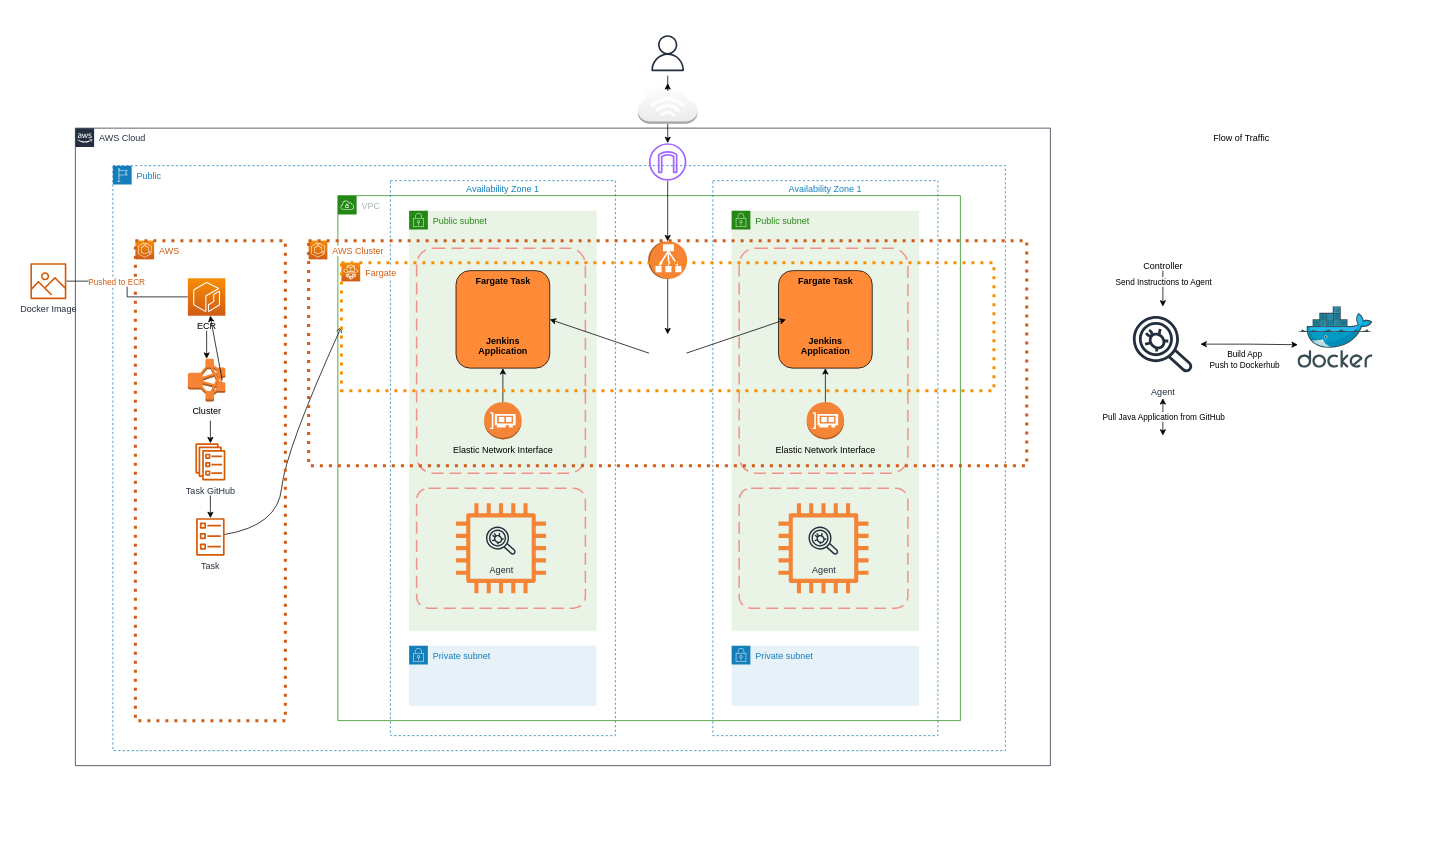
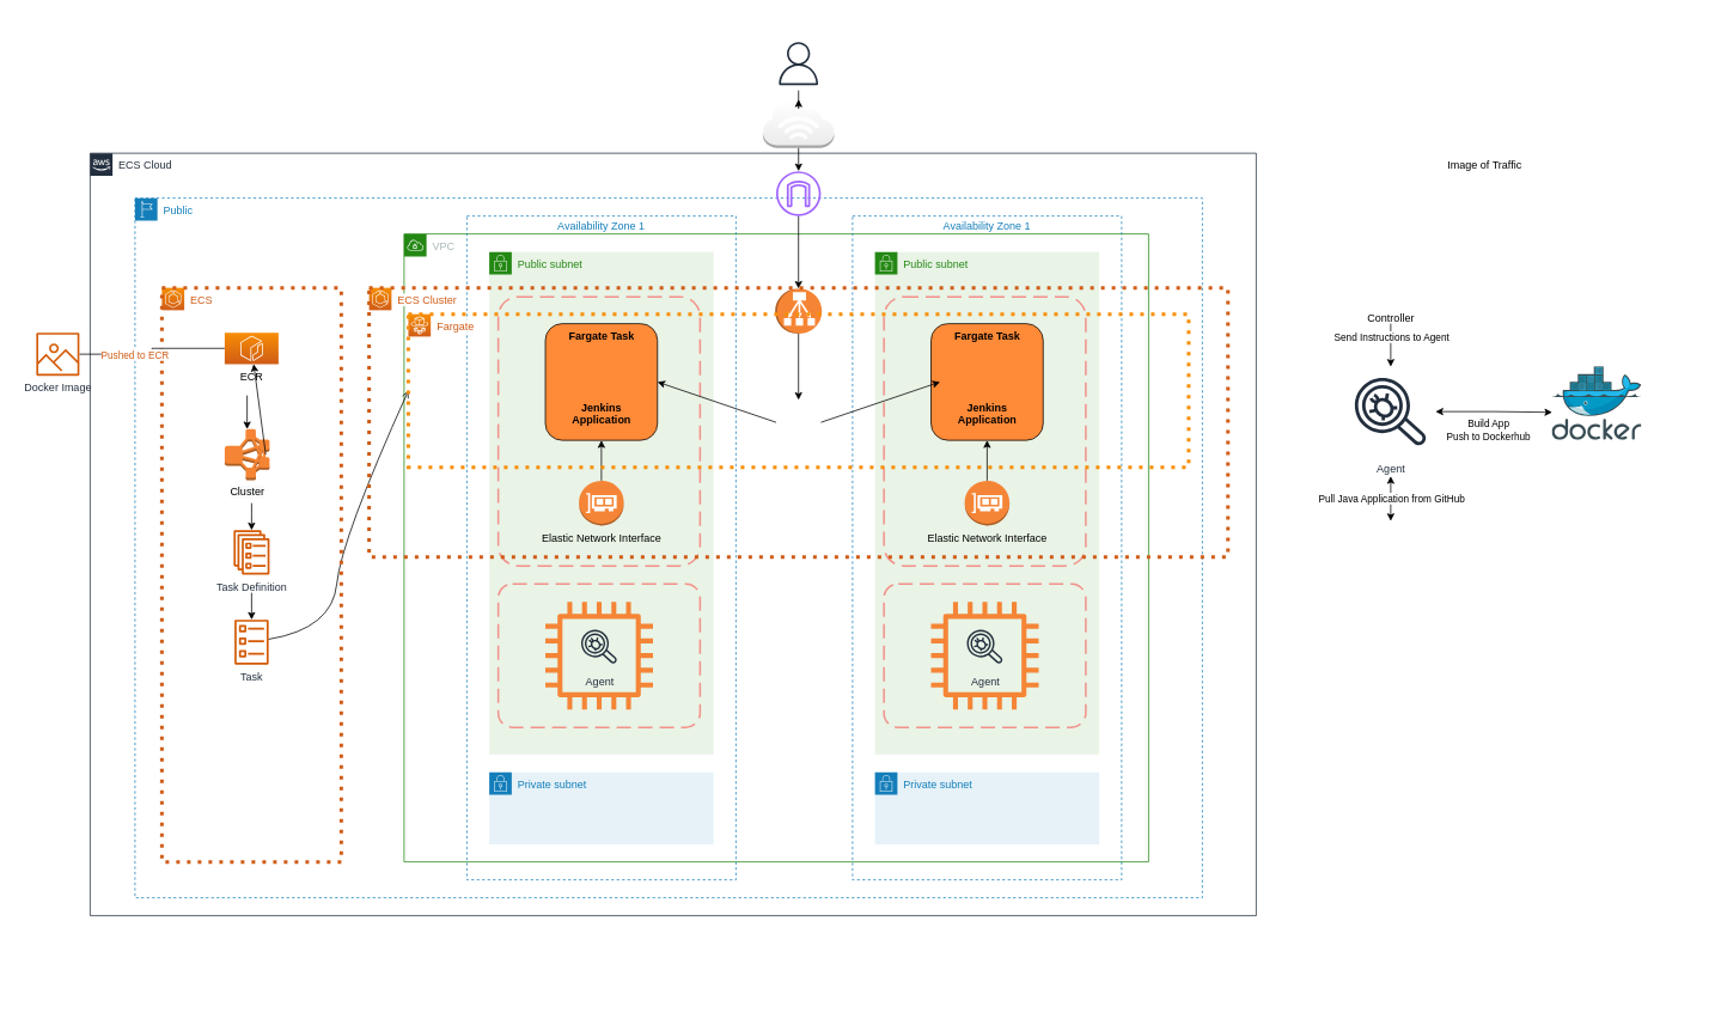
- <mxCell id="5" value="AWS Cloud" style="points=[[0,0],[0.25,0],[0.5,0],[0.75,0],[1,0],[1,0.25],[1,0.5],[1,0.75],[1,1],[0.75,1],[0.5,1],[0.25,1],[0,1],[0,0.75],[0,0.5],[0,0.25]];outlineConnect=0;gradientColor=none;html=1;whiteSpace=wrap;fontSize=12;fontStyle=0;shape=mxgraph.aws4.group;grIcon=mxgraph.aws4.group_aws_cloud_alt;strokeColor=#232F3E;fillColor=default;verticalAlign=top;align=left;spacingLeft=30;fontColor=#232F3E;dashed=0;" parent="4" vertex="1"><mxGeometry x="-270" y="150" width="1300" height="850" as="geometry" /></mxCell>
+ <mxCell id="5" value="ECS Cloud" style="points=[[0,0],[0.25,0],[0.5,0],[0.75,0],[1,0],[1,0.25],[1,0.5],[1,0.75],[1,1],[0.75,1],[0.5,1],[0.25,1],[0,1],[0,0.75],[0,0.5],[0,0.25]];outlineConnect=0;gradientColor=none;html=1;whiteSpace=wrap;fontSize=12;fontStyle=0;shape=mxgraph.aws4.group;grIcon=mxgraph.aws4.group_aws_cloud_alt;strokeColor=#232F3E;fillColor=default;verticalAlign=top;align=left;spacingLeft=30;fontColor=#232F3E;dashed=0;" parent="4" vertex="1"><mxGeometry x="-270" y="150" width="1300" height="850" as="geometry" /></mxCell>
- <mxCell id="3" value="Flow of Traffic" style="text;html=1;strokeColor=none;fillColor=default;align=center;verticalAlign=top;whiteSpace=wrap;rounded=0;labelBackgroundColor=#FFFFFF;labelBorderColor=none;fontColor=#000000;" vertex="1" parent="1"><mxGeometry x="1450" y="170" width="410" height="540" as="geometry" /></mxCell>
+ <mxCell id="3" value="Image of Traffic" style="text;html=1;strokeColor=none;fillColor=default;align=center;verticalAlign=top;whiteSpace=wrap;rounded=0;labelBackgroundColor=#FFFFFF;labelBorderColor=none;fontColor=#000000;" vertex="1" parent="1"><mxGeometry x="1450" y="170" width="410" height="540" as="geometry" /></mxCell>
- <mxCell id="51" value="&lt;span style=&quot;background-color: rgb(255 , 255 , 255)&quot;&gt;AWS&lt;/span&gt;" style="rounded=0;whiteSpace=wrap;html=1;shadow=0;dashed=1;dashPattern=1 2;fontColor=#D05C17;strokeColor=#D05C17;strokeWidth=4;fillColor=none;gradientColor=none;gradientDirection=radial;align=left;verticalAlign=top;spacingLeft=30;labelBackgroundColor=none;labelBorderColor=none;" vertex="1" parent="4"><mxGeometry x="-190" y="300" width="200" height="640" as="geometry" /></mxCell>
+ <mxCell id="51" value="&lt;span style=&quot;background-color: rgb(255 , 255 , 255)&quot;&gt;ECS&lt;/span&gt;" style="rounded=0;whiteSpace=wrap;html=1;shadow=0;dashed=1;dashPattern=1 2;fontColor=#D05C17;strokeColor=#D05C17;strokeWidth=4;fillColor=none;gradientColor=none;gradientDirection=radial;align=left;verticalAlign=top;spacingLeft=30;labelBackgroundColor=none;labelBorderColor=none;" vertex="1" parent="4"><mxGeometry x="-190" y="300" width="200" height="640" as="geometry" /></mxCell>
- <mxCell id="50" value="&lt;span style=&quot;background-color: rgb(255 , 255 , 255)&quot;&gt;AWS Cluster&lt;/span&gt;" style="rounded=0;whiteSpace=wrap;html=1;shadow=0;dashed=1;dashPattern=1 2;fontColor=#D05C17;strokeColor=#D05C17;strokeWidth=4;fillColor=none;gradientColor=none;gradientDirection=radial;align=left;verticalAlign=top;spacingLeft=30;labelBackgroundColor=none;labelBorderColor=none;" vertex="1" parent="4"><mxGeometry x="41" y="300" width="957.5" height="300" as="geometry" /></mxCell>
+ <mxCell id="50" value="&lt;span style=&quot;background-color: rgb(255 , 255 , 255)&quot;&gt;ECS Cluster&lt;/span&gt;" style="rounded=0;whiteSpace=wrap;html=1;shadow=0;dashed=1;dashPattern=1 2;fontColor=#D05C17;strokeColor=#D05C17;strokeWidth=4;fillColor=none;gradientColor=none;gradientDirection=radial;align=left;verticalAlign=top;spacingLeft=30;labelBackgroundColor=none;labelBorderColor=none;" vertex="1" parent="4"><mxGeometry x="41" y="300" width="957.5" height="300" as="geometry" /></mxCell>
- <mxCell id="54" value="Docker Image" style="sketch=0;outlineConnect=0;fontColor=#232F3E;gradientColor=none;fillColor=#D45B07;strokeColor=none;dashed=0;verticalLabelPosition=bottom;verticalAlign=top;align=center;html=1;fontSize=12;fontStyle=0;aspect=fixed;pointerEvents=1;shape=mxgraph.aws4.container_registry_image;labelBackgroundColor=none;labelBorderColor=none;" vertex="1" parent="1"><mxGeometry x="40" y="350" width="48" height="48" as="geometry" /></mxCell>
+ <mxCell id="54" value="Docker Image" style="sketch=0;outlineConnect=0;fontColor=#232F3E;gradientColor=none;fillColor=#D45B07;strokeColor=none;dashed=0;verticalLabelPosition=bottom;verticalAlign=top;align=center;html=1;fontSize=12;fontStyle=0;aspect=fixed;pointerEvents=1;shape=mxgraph.aws4.container_registry_image;labelBackgroundColor=none;labelBorderColor=none;" vertex="1" parent="1"><mxGeometry x="40" y="370" width="48" height="48" as="geometry" /></mxCell>
- <mxCell id="55" value="&lt;span style=&quot;color: rgb(0 , 0 , 0)&quot;&gt;ECR&lt;/span&gt;" style="sketch=0;points=[[0,0,0],[0.25,0,0],[0.5,0,0],[0.75,0,0],[1,0,0],[0,1,0],[0.25,1,0],[0.5,1,0],[0.75,1,0],[1,1,0],[0,0.25,0],[0,0.5,0],[0,0.75,0],[1,0.25,0],[1,0.5,0],[1,0.75,0]];outlineConnect=0;fontColor=#232F3E;gradientColor=#F78E04;gradientDirection=north;fillColor=#D05C17;strokeColor=#ffffff;dashed=0;verticalLabelPosition=bottom;verticalAlign=top;align=center;html=1;fontSize=12;fontStyle=0;aspect=fixed;shape=mxgraph.aws4.resourceIcon;resIcon=mxgraph.aws4.ecr;labelBackgroundColor=none;labelBorderColor=none;" vertex="1" parent="1"><mxGeometry x="250" y="370" width="50" height="50" as="geometry" /></mxCell>
+ <mxCell id="55" value="&lt;span style=&quot;color: rgb(0 , 0 , 0)&quot;&gt;ECR&lt;/span&gt;" style="sketch=0;points=[[0,0,0],[0.25,0,0],[0.5,0,0],[0.75,0,0],[1,0,0],[0,1,0],[0.25,1,0],[0.5,1,0],[0.75,1,0],[1,1,0],[0,0.25,0],[0,0.5,0],[0,0.75,0],[1,0.25,0],[1,0.5,0],[1,0.75,0]];outlineConnect=0;fontColor=#232F3E;gradientColor=#F78E04;gradientDirection=north;fillColor=#D05C17;strokeColor=#ffffff;dashed=0;verticalLabelPosition=bottom;verticalAlign=top;align=center;html=1;fontSize=12;fontStyle=0;aspect=fixed;shape=mxgraph.aws4.resourceIcon;resIcon=mxgraph.aws4.ecr;labelBackgroundColor=none;labelBorderColor=none;" vertex="1" parent="1"><mxGeometry x="250" y="370" width="60" height="35" as="geometry" /></mxCell>
- <mxCell id="31" value="Task GitHub" style="sketch=0;outlineConnect=0;fontColor=#232F3E;gradientColor=none;fillColor=#D45B07;strokeColor=none;dashed=0;verticalLabelPosition=bottom;verticalAlign=top;align=center;html=1;fontSize=12;fontStyle=0;pointerEvents=1;shape=mxgraph.aws4.ecs_service;labelBackgroundColor=none;labelBorderColor=none;" vertex="1" parent="4"><mxGeometry x="-110" y="570" width="40" height="50" as="geometry" /></mxCell>
+ <mxCell id="31" value="Task Definition" style="sketch=0;outlineConnect=0;fontColor=#232F3E;gradientColor=none;fillColor=#D45B07;strokeColor=none;dashed=0;verticalLabelPosition=bottom;verticalAlign=top;align=center;html=1;fontSize=12;fontStyle=0;pointerEvents=1;shape=mxgraph.aws4.ecs_service;labelBackgroundColor=none;labelBorderColor=none;" vertex="1" parent="4"><mxGeometry x="-110" y="570" width="40" height="50" as="geometry" /></mxCell>
